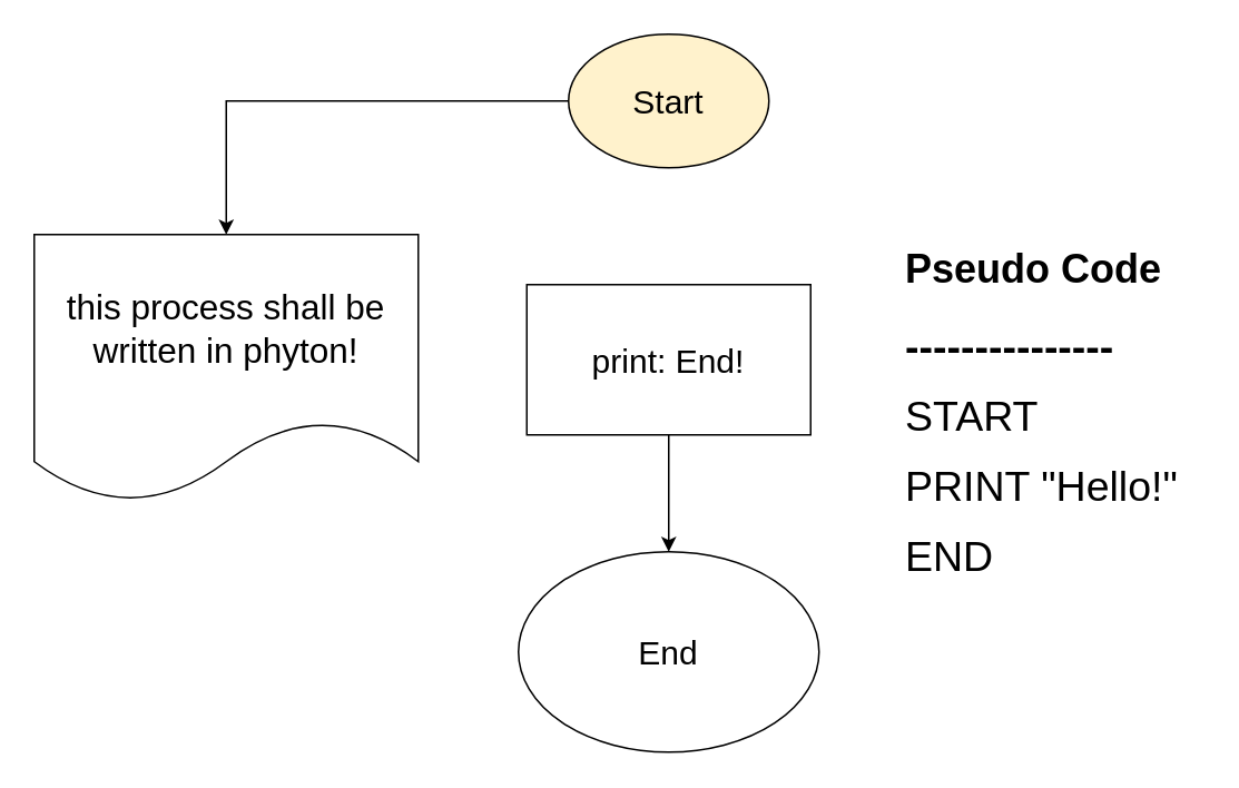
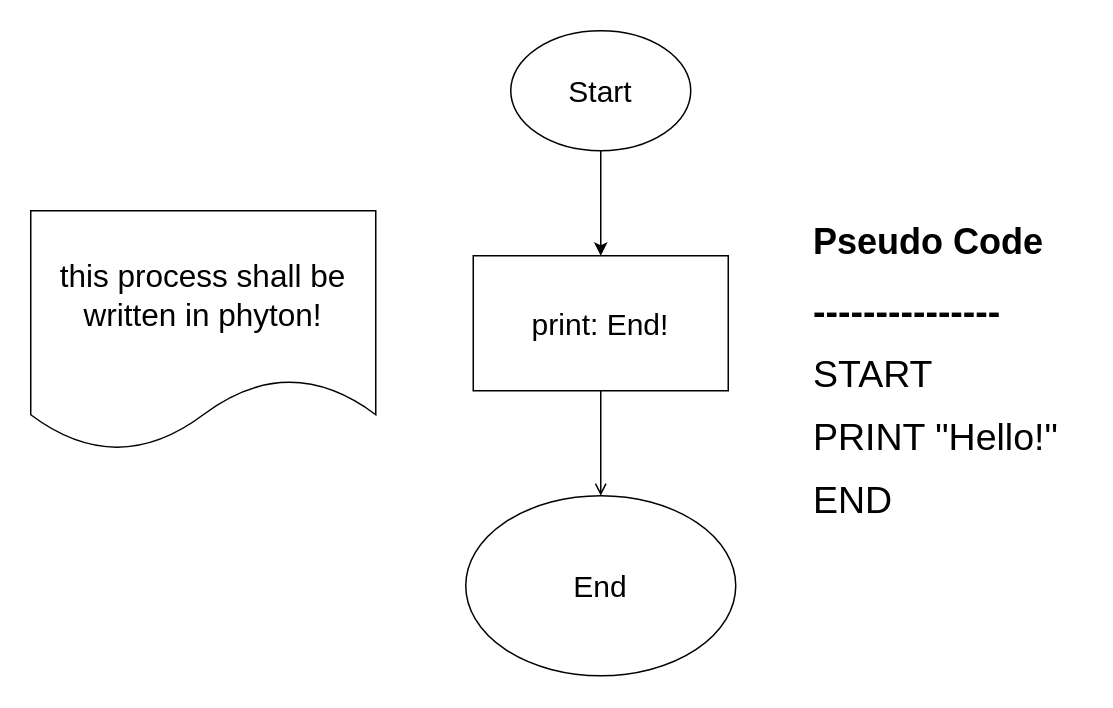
- <mxCell id="2" value="" style="edgeStyle=orthogonalEdgeStyle;rounded=0;orthogonalLoop=1;jettySize=auto;html=1;" edge="1" parent="1" source="3" target="7"><mxGeometry relative="1" as="geometry" /></mxCell>
+ <mxCell id="2" value="" style="edgeStyle=orthogonalEdgeStyle;rounded=0;orthogonalLoop=1;jettySize=auto;html=1;" edge="1" parent="1" source="3" target="5"><mxGeometry relative="1" as="geometry" /></mxCell>
- <mxCell id="3" value="&lt;font style=&quot;font-size: 20px;&quot;&gt;Start&lt;/font&gt;" style="ellipse;whiteSpace=wrap;html=1;fillColor=#fff2cc;" vertex="1" parent="1"><mxGeometry x="340" y="20" width="120" height="80" as="geometry" /></mxCell>
+ <mxCell id="3" value="&lt;font style=&quot;font-size: 20px;&quot;&gt;Start&lt;/font&gt;" style="ellipse;whiteSpace=wrap;html=1;" vertex="1" parent="1"><mxGeometry x="340" y="20" width="120" height="80" as="geometry" /></mxCell>
- <mxCell id="4" value="" style="edgeStyle=orthogonalEdgeStyle;rounded=0;orthogonalLoop=1;jettySize=auto;html=1;" edge="1" parent="1" source="5" target="6"><mxGeometry relative="1" as="geometry" /></mxCell>
+ <mxCell id="4" value="" style="edgeStyle=orthogonalEdgeStyle;rounded=0;orthogonalLoop=1;jettySize=auto;html=1;endArrow=open;" edge="1" parent="1" source="5" target="6"><mxGeometry relative="1" as="geometry" /></mxCell>
